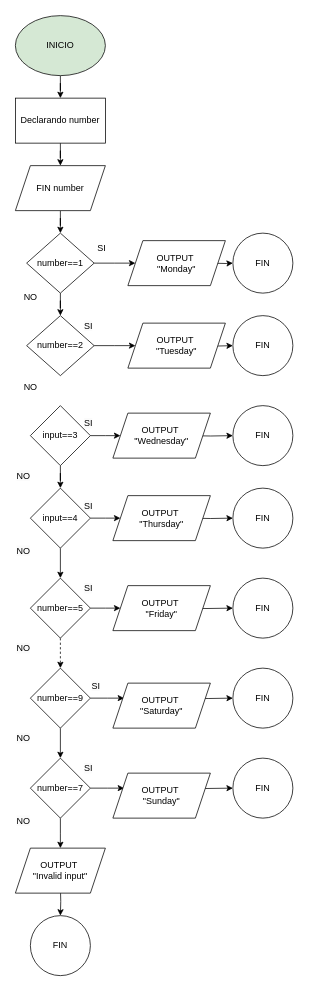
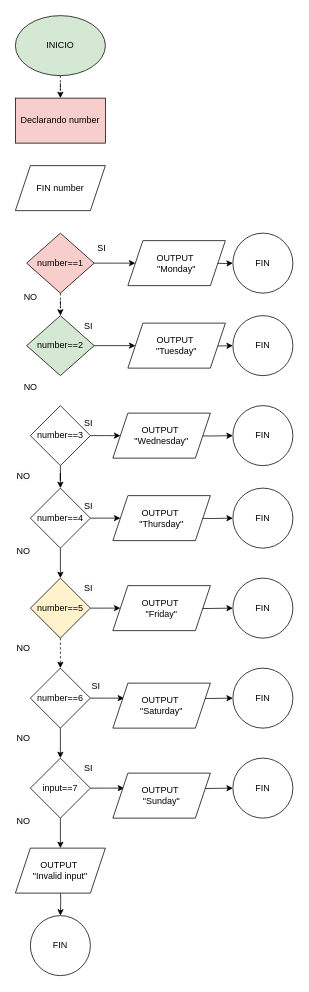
- <mxCell id="2" value="" style="edgeStyle=orthogonalEdgeStyle;rounded=0;orthogonalLoop=1;jettySize=auto;html=1;" edge="1" parent="1" source="3" target="5"><mxGeometry relative="1" as="geometry" /></mxCell>
+ <mxCell id="2" value="" style="edgeStyle=orthogonalEdgeStyle;rounded=0;orthogonalLoop=1;jettySize=auto;html=1;dashed=1;" edge="1" parent="1" source="3" target="5"><mxGeometry relative="1" as="geometry" /></mxCell>
- <mxCell id="5" value="Declarando number" style="whiteSpace=wrap;html=1;" vertex="1" parent="1"><mxGeometry x="20" y="130" width="120" height="60" as="geometry" /></mxCell>
+ <mxCell id="5" value="Declarando number" style="whiteSpace=wrap;html=1;fillColor=#f8cecc;" vertex="1" parent="1"><mxGeometry x="20" y="130" width="120" height="60" as="geometry" /></mxCell>
- <mxCell id="4" value="" style="edgeStyle=orthogonalEdgeStyle;rounded=0;orthogonalLoop=1;jettySize=auto;html=1;" edge="1" parent="1" source="5" target="7"><mxGeometry relative="1" as="geometry" /></mxCell>
- <mxCell id="6" value="" style="edgeStyle=orthogonalEdgeStyle;rounded=0;orthogonalLoop=1;jettySize=auto;html=1;" edge="1" parent="1" source="7" target="10"><mxGeometry relative="1" as="geometry" /></mxCell>
- <mxCell id="10" value="number==1" style="rhombus;whiteSpace=wrap;html=1;" vertex="1" parent="1"><mxGeometry x="35" y="310" width="90" height="80" as="geometry" /></mxCell>
+ <mxCell id="10" value="number==1" style="rhombus;whiteSpace=wrap;html=1;fillColor=#f8cecc;" vertex="1" parent="1"><mxGeometry x="35" y="310" width="90" height="80" as="geometry" /></mxCell>
- <mxCell id="9" value="" style="edgeStyle=orthogonalEdgeStyle;rounded=0;orthogonalLoop=1;jettySize=auto;html=1;" edge="1" parent="1" source="10" target="13"><mxGeometry relative="1" as="geometry" /></mxCell>
+ <mxCell id="9" value="" style="edgeStyle=orthogonalEdgeStyle;rounded=0;orthogonalLoop=1;jettySize=auto;html=1;dashed=1;" edge="1" parent="1" source="10" target="13"><mxGeometry relative="1" as="geometry" /></mxCell>
- <mxCell id="13" value="number==2" style="rhombus;whiteSpace=wrap;html=1;" vertex="1" parent="1"><mxGeometry x="35" y="420" width="90" height="80" as="geometry" /></mxCell>
+ <mxCell id="13" value="number==2" style="rhombus;whiteSpace=wrap;html=1;fillColor=#d5e8d4;" vertex="1" parent="1"><mxGeometry x="35" y="420" width="90" height="80" as="geometry" /></mxCell>
- <mxCell id="16" value="input==3" style="rhombus;whiteSpace=wrap;html=1;" vertex="1" parent="1"><mxGeometry x="40" y="540" width="80" height="80" as="geometry" /></mxCell>
+ <mxCell id="16" value="number==3" style="rhombus;whiteSpace=wrap;html=1;" vertex="1" parent="1"><mxGeometry x="40" y="540" width="80" height="80" as="geometry" /></mxCell>
- <mxCell id="19" value="input==4" style="rhombus;whiteSpace=wrap;html=1;" vertex="1" parent="1"><mxGeometry x="40" y="650" width="80" height="80" as="geometry" /></mxCell>
+ <mxCell id="19" value="number==4" style="rhombus;whiteSpace=wrap;html=1;" vertex="1" parent="1"><mxGeometry x="40" y="650" width="80" height="80" as="geometry" /></mxCell>
- <mxCell id="22" value="number==5" style="rhombus;whiteSpace=wrap;html=1;" vertex="1" parent="1"><mxGeometry x="40" y="770" width="80" height="80" as="geometry" /></mxCell>
+ <mxCell id="22" value="number==5" style="rhombus;whiteSpace=wrap;html=1;fillColor=#fff2cc;" vertex="1" parent="1"><mxGeometry x="40" y="770" width="80" height="80" as="geometry" /></mxCell>
- <mxCell id="25" value="number==9" style="rhombus;whiteSpace=wrap;html=1;" vertex="1" parent="1"><mxGeometry x="40" y="890" width="80" height="80" as="geometry" /></mxCell>
+ <mxCell id="25" value="number==6" style="rhombus;whiteSpace=wrap;html=1;" vertex="1" parent="1"><mxGeometry x="40" y="890" width="80" height="80" as="geometry" /></mxCell>
- <mxCell id="28" value="number==7" style="rhombus;whiteSpace=wrap;html=1;" vertex="1" parent="1"><mxGeometry x="40" y="1010" width="80" height="80" as="geometry" /></mxCell>
+ <mxCell id="28" value="input==7" style="rhombus;whiteSpace=wrap;html=1;" vertex="1" parent="1"><mxGeometry x="40" y="1010" width="80" height="80" as="geometry" /></mxCell>
